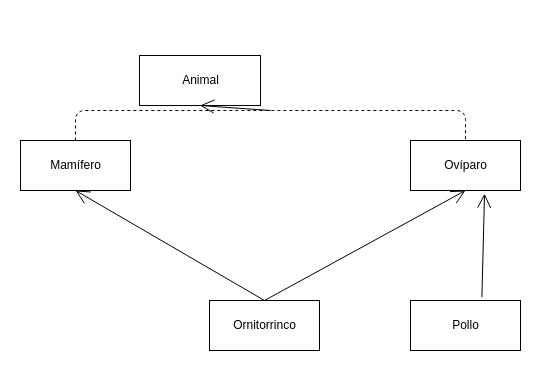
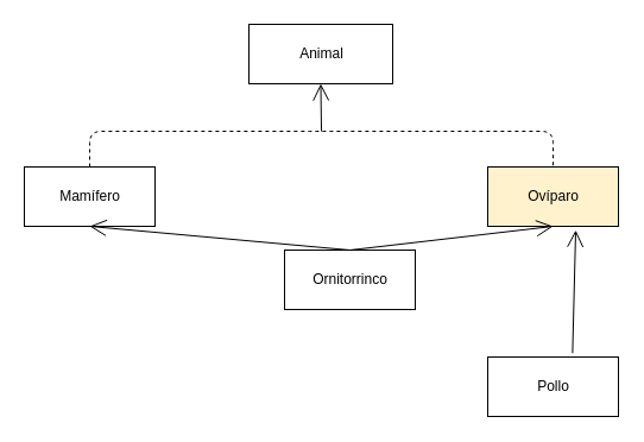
- <mxCell id="6" value="Animal" style="html=1;" vertex="1" parent="1"><mxGeometry x="139" y="55" width="121" height="50" as="geometry" /></mxCell>
+ <mxCell id="6" value="Animal" style="html=1;" vertex="1" parent="1"><mxGeometry x="209" y="20" width="121" height="50" as="geometry" /></mxCell>
- <mxCell id="4" value="Ovíparo" style="html=1;" vertex="1" parent="1"><mxGeometry x="410" y="140" width="110" height="50" as="geometry" /></mxCell>
+ <mxCell id="4" value="Ovíparo" style="html=1;fillColor=#fff2cc;" vertex="1" parent="1"><mxGeometry x="410" y="140" width="110" height="50" as="geometry" /></mxCell>
- <mxCell id="2" value="Ornitorrinco" style="html=1;" vertex="1" parent="1"><mxGeometry x="209" y="300" width="110" height="50" as="geometry" /></mxCell>
+ <mxCell id="2" value="Ornitorrinco" style="html=1;" vertex="1" parent="1"><mxGeometry x="239" y="210" width="110" height="50" as="geometry" /></mxCell>
